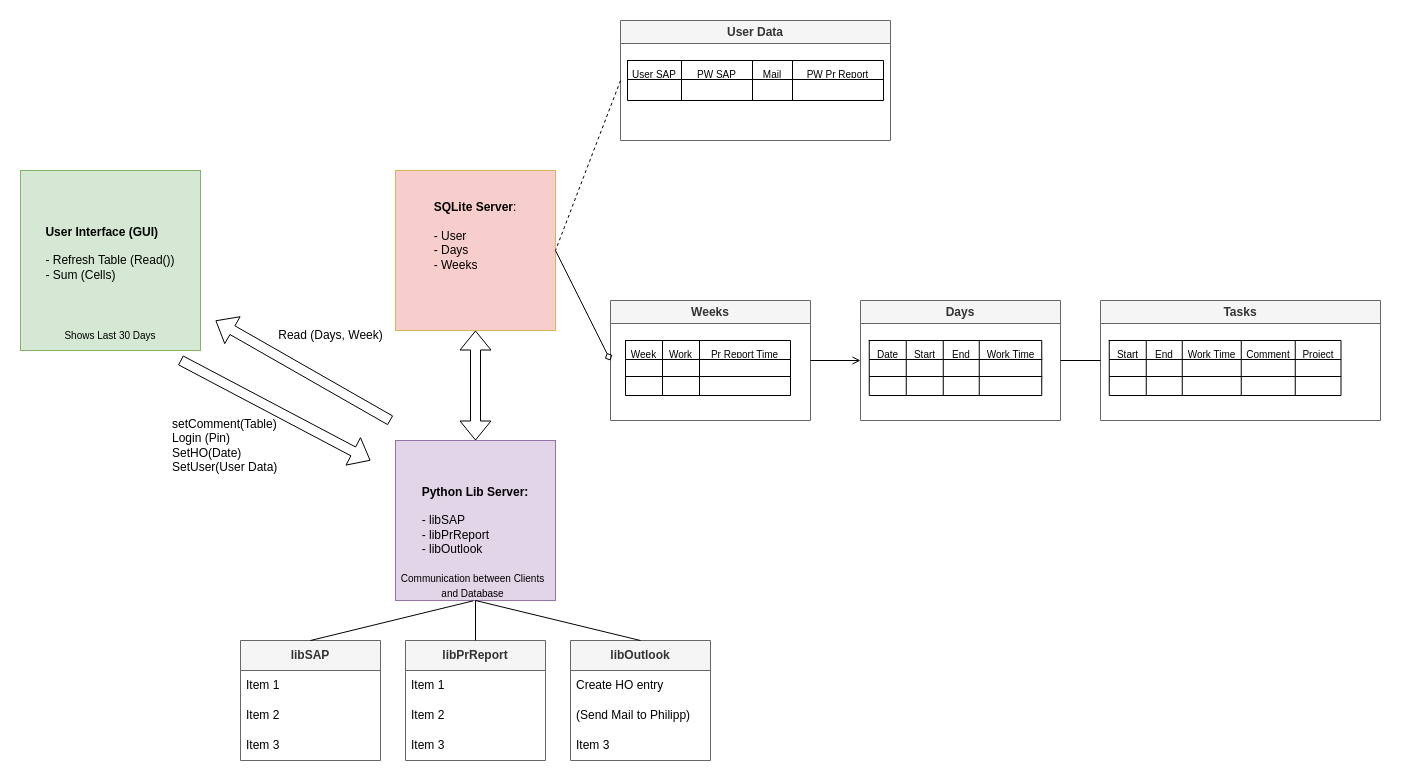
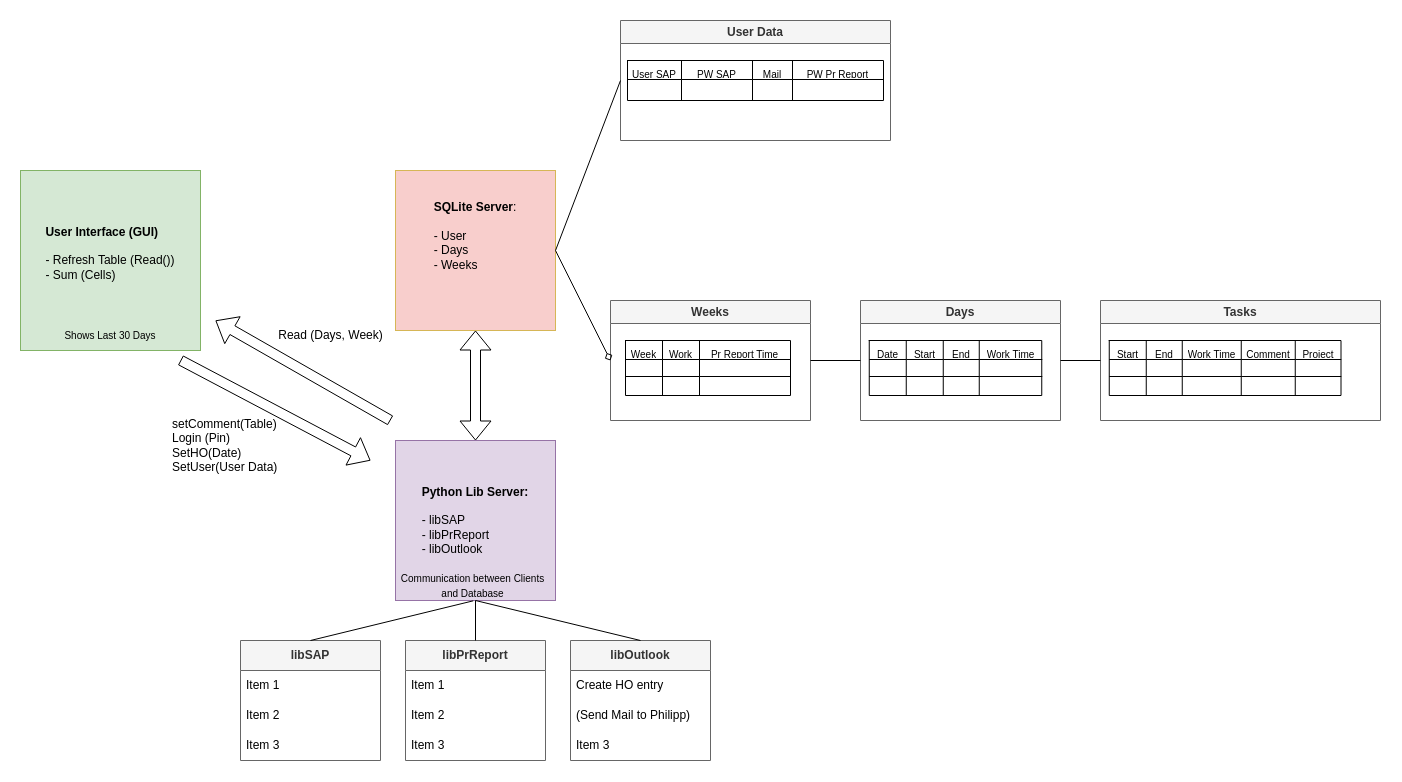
- <mxCell id="65" value="" style="endArrow=none;html=1;rounded=0;exitX=0;exitY=0.5;exitDx=0;exitDy=0;entryX=1;entryY=0.5;entryDx=0;entryDy=0;dashed=1;" parent="1" source="53" target="3" edge="1"><mxGeometry width="50" height="50" relative="1" as="geometry"><mxPoint x="370" y="320" as="sourcePoint" /><mxPoint x="420" y="270" as="targetPoint" /></mxGeometry></mxCell>
+ <mxCell id="65" value="" style="endArrow=none;html=1;rounded=0;exitX=0;exitY=0.5;exitDx=0;exitDy=0;entryX=1;entryY=0.5;entryDx=0;entryDy=0;" parent="1" source="53" target="3" edge="1"><mxGeometry width="50" height="50" relative="1" as="geometry"><mxPoint x="370" y="320" as="sourcePoint" /><mxPoint x="420" y="270" as="targetPoint" /></mxGeometry></mxCell>
- <mxCell id="37" value="" style="endArrow=open;startArrow=none;html=1;rounded=0;exitX=1;exitY=0.5;exitDx=0;exitDy=0;startFill=0;endFill=0;entryX=0;entryY=0.5;entryDx=0;entryDy=0;" parent="1" source="23" edge="1" target="6"><mxGeometry width="50" height="50" relative="1" as="geometry"><mxPoint x="560" y="290" as="sourcePoint" /><mxPoint x="610" y="240" as="targetPoint" /></mxGeometry></mxCell>
+ <mxCell id="37" value="" style="endArrow=none;startArrow=none;html=1;rounded=0;exitX=1;exitY=0.5;exitDx=0;exitDy=0;startFill=0;endFill=0;entryX=0;entryY=0.5;entryDx=0;entryDy=0;" parent="1" source="23" edge="1" target="6"><mxGeometry width="50" height="50" relative="1" as="geometry"><mxPoint x="560" y="290" as="sourcePoint" /><mxPoint x="610" y="240" as="targetPoint" /></mxGeometry></mxCell>
